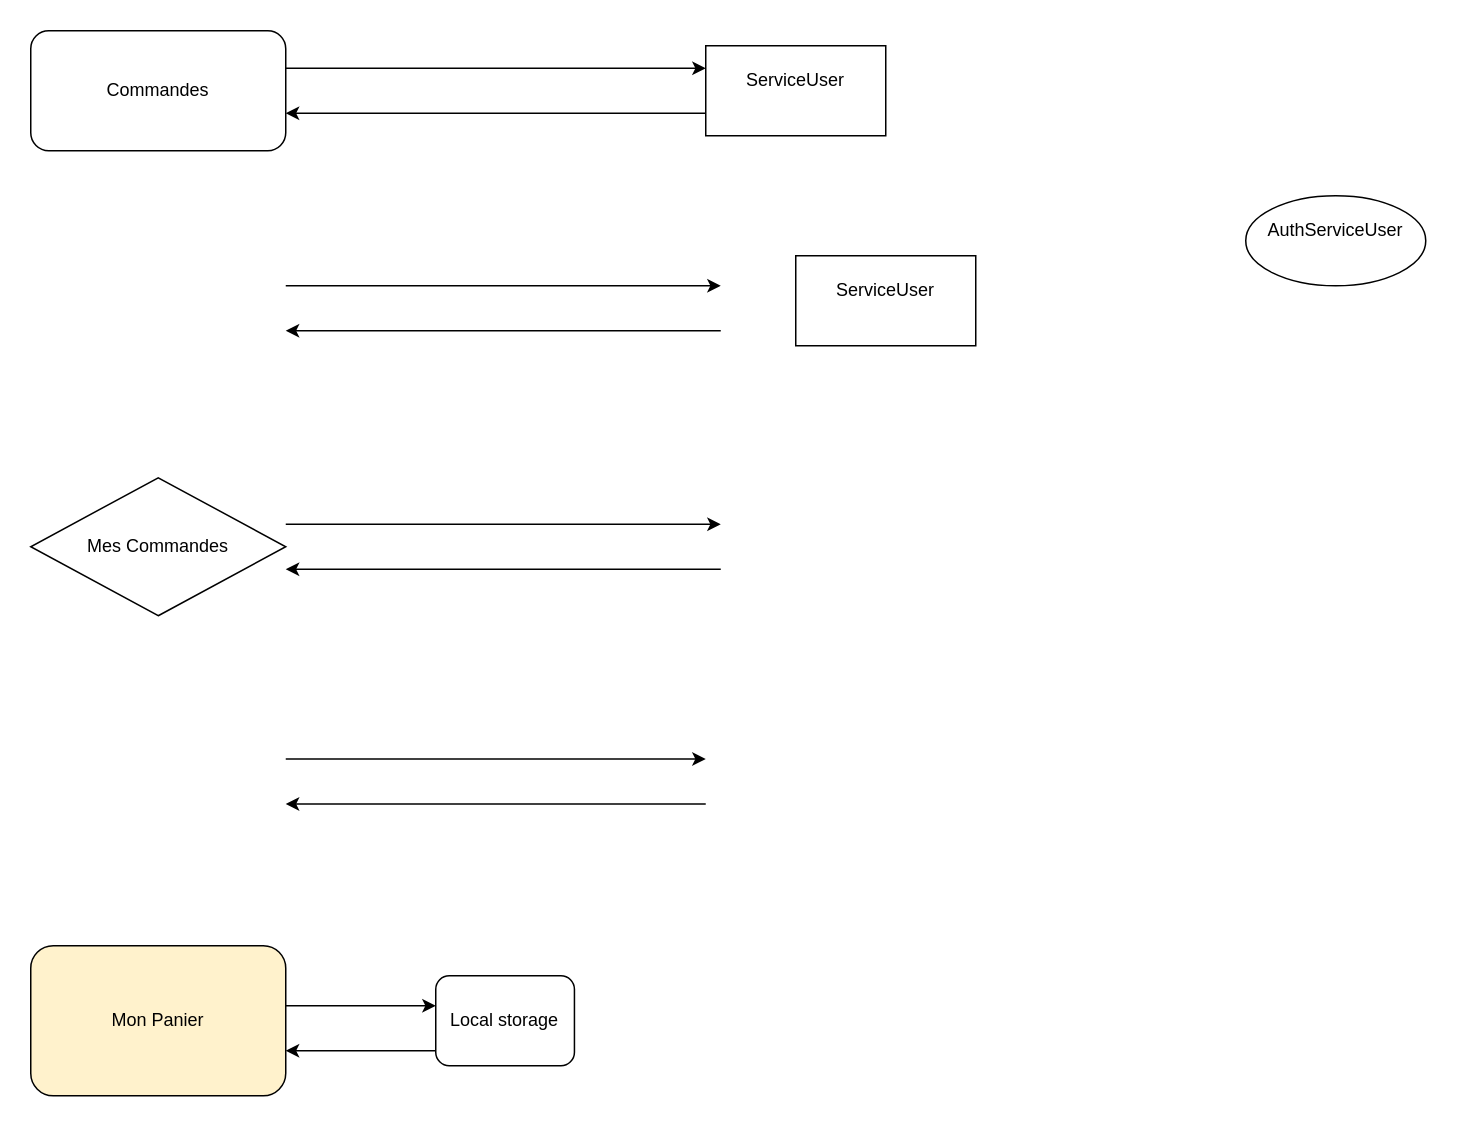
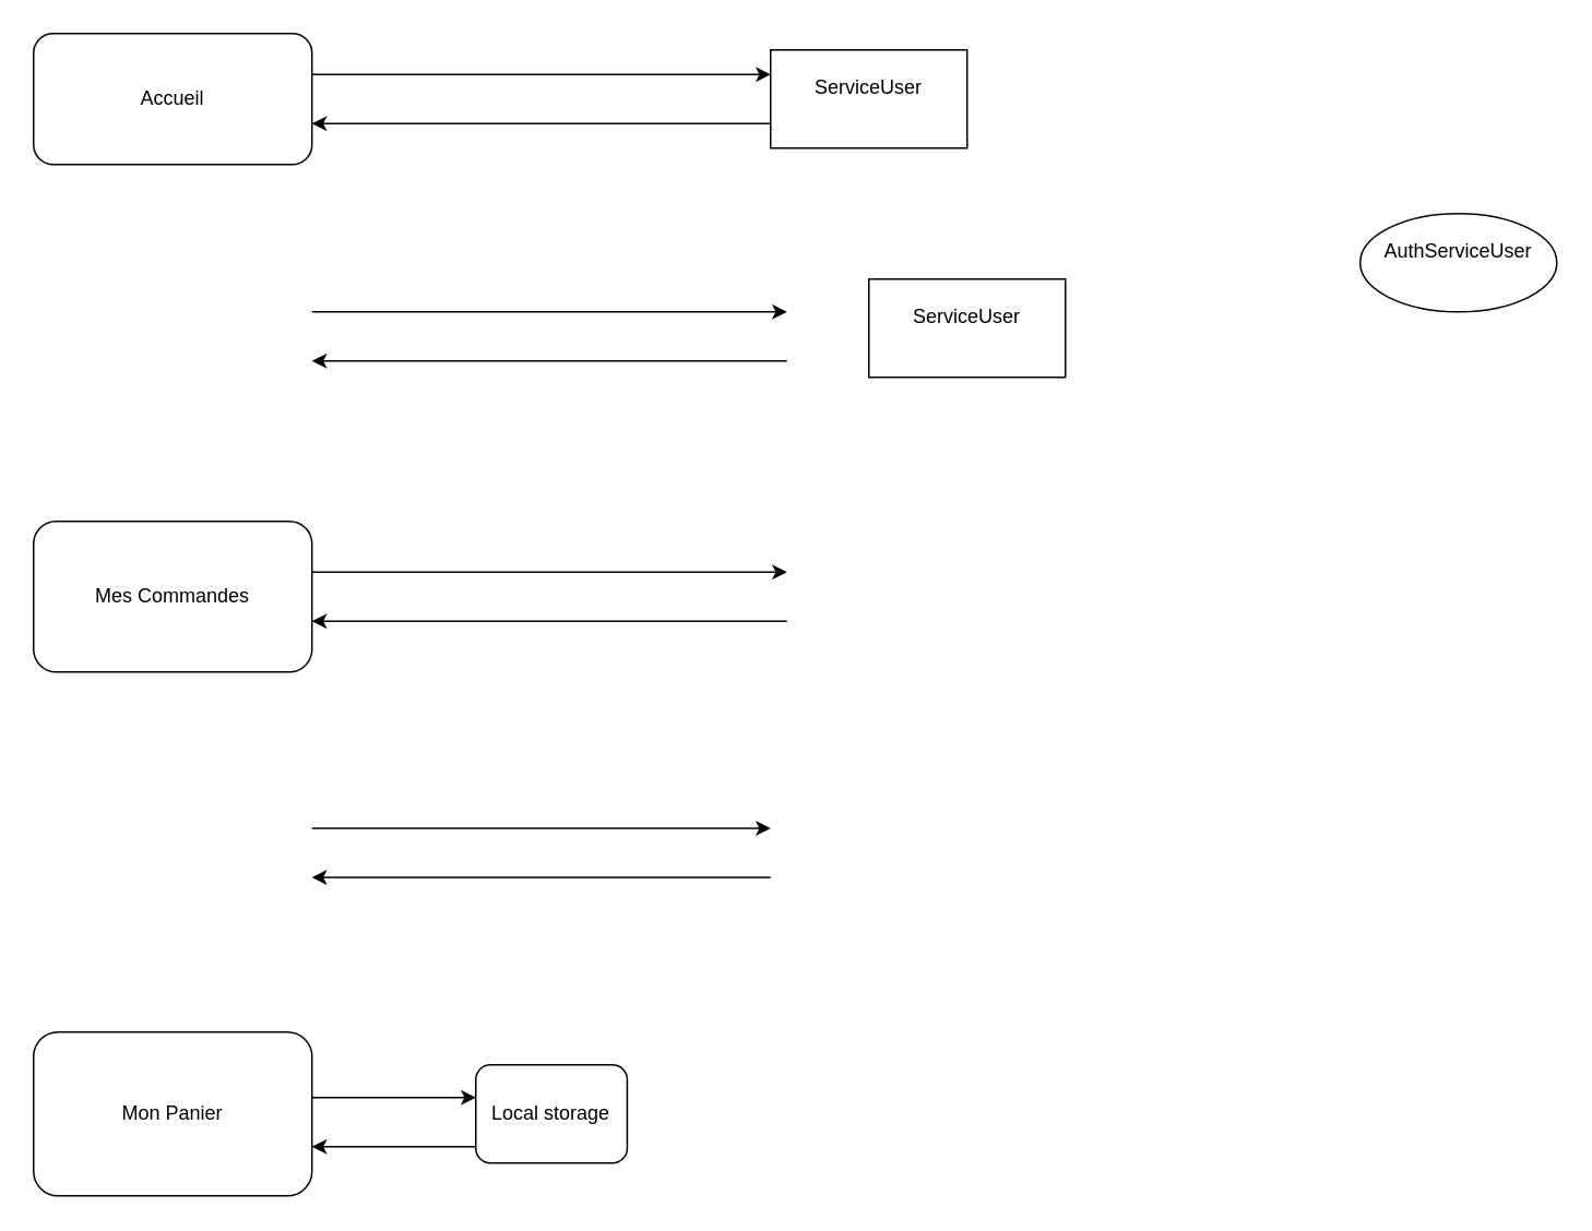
- <mxCell id="2" value="Commandes" style="rounded=1;whiteSpace=wrap;html=1;flipV=1;flipH=0;" parent="1" vertex="1"><mxGeometry x="20" y="20" width="170" height="80" as="geometry" /></mxCell>
+ <mxCell id="2" value="Accueil" style="rounded=1;whiteSpace=wrap;html=1;flipV=1;flipH=0;" parent="1" vertex="1"><mxGeometry x="20" y="20" width="170" height="80" as="geometry" /></mxCell>
- <mxCell id="3" value="Mes Commandes" style="rhombus;whiteSpace=wrap;html=1;flipV=1;flipH=0;" parent="1" vertex="1"><mxGeometry x="20" y="318" width="170" height="92" as="geometry" /></mxCell>
+ <mxCell id="3" value="Mes Commandes" style="rounded=1;whiteSpace=wrap;html=1;flipV=1;flipH=0;" parent="1" vertex="1"><mxGeometry x="20" y="318" width="170" height="92" as="geometry" /></mxCell>
- <mxCell id="4" value="Mon Panier" style="rounded=1;whiteSpace=wrap;html=1;flipV=1;flipH=0;fillColor=#fff2cc;" parent="1" vertex="1"><mxGeometry x="20" y="630" width="170" height="100" as="geometry" /></mxCell>
+ <mxCell id="4" value="Mon Panier" style="rounded=1;whiteSpace=wrap;html=1;flipV=1;flipH=0;" parent="1" vertex="1"><mxGeometry x="20" y="630" width="170" height="100" as="geometry" /></mxCell>
